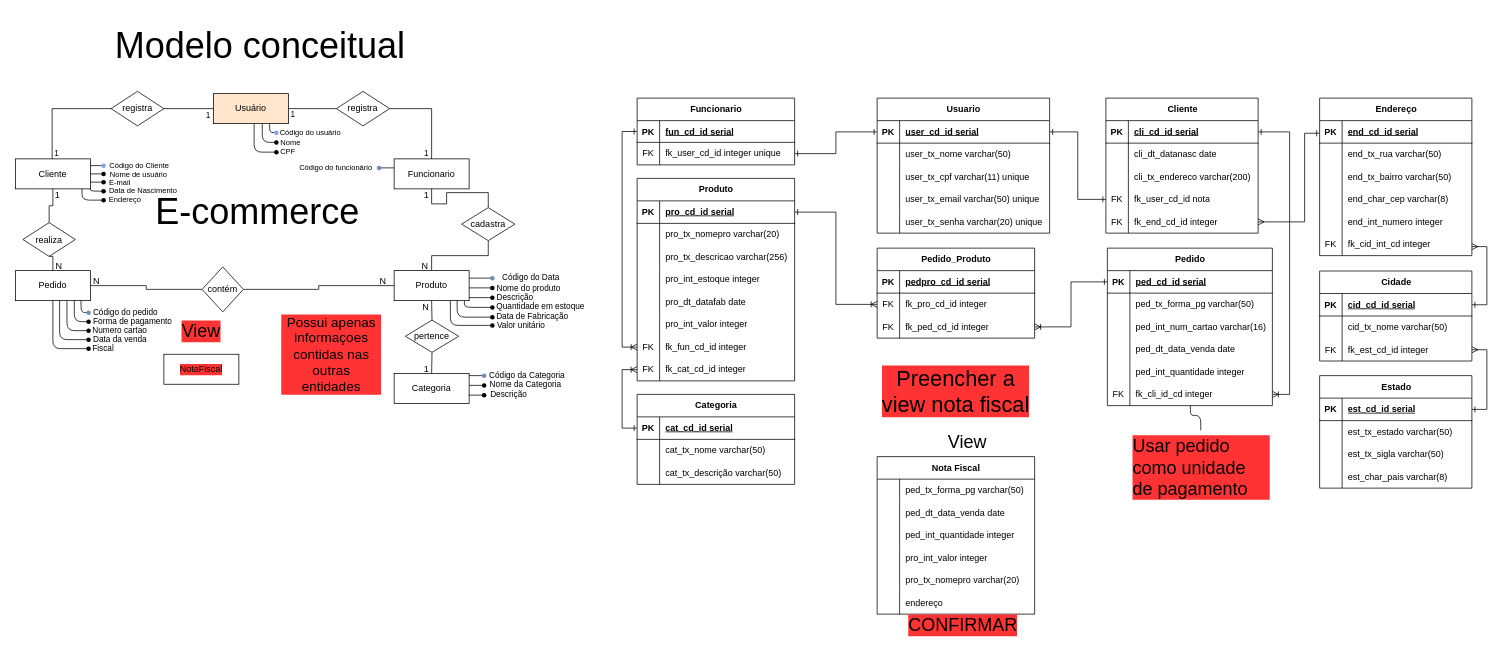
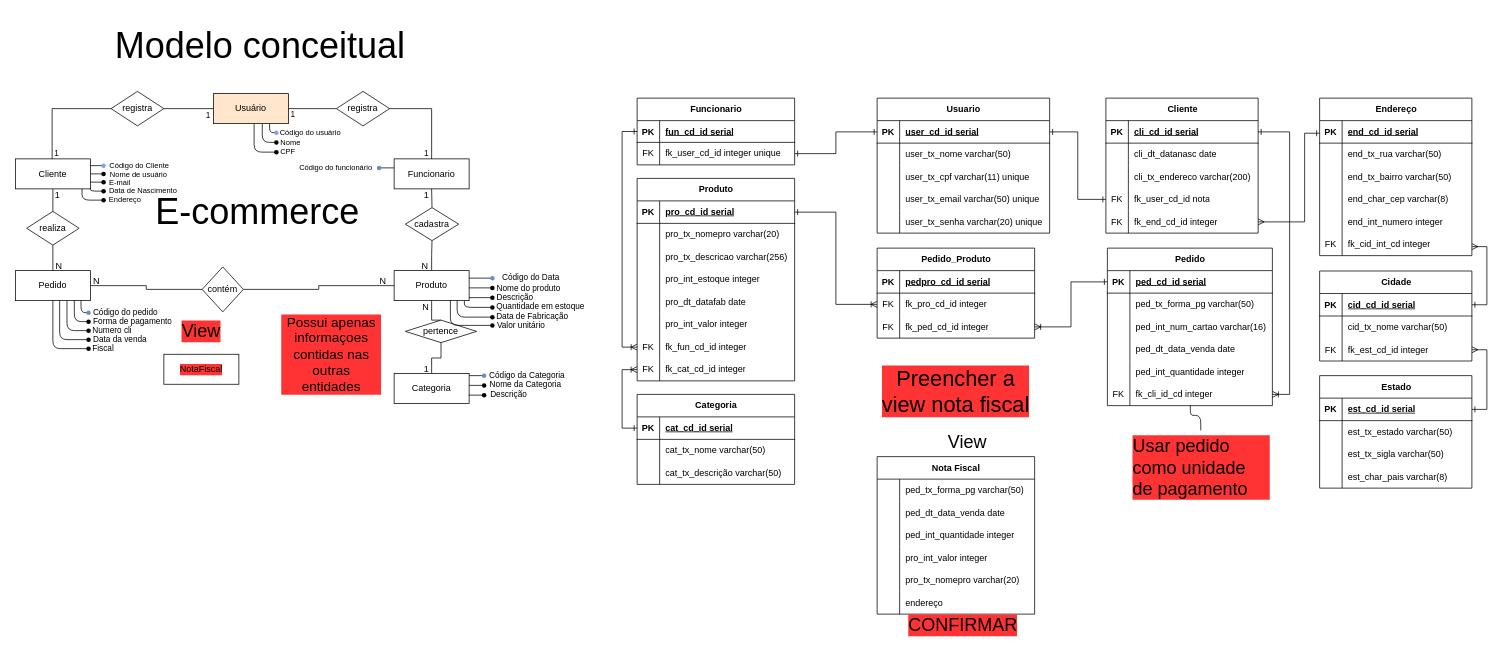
- <mxCell id="18" value="cadastra" style="shape=rhombus;perimeter=rhombusPerimeter;whiteSpace=wrap;html=1;align=center;" parent="1" vertex="1"><mxGeometry x="615" y="276" width="71" height="44" as="geometry" /></mxCell>
+ <mxCell id="18" value="cadastra" style="shape=rhombus;perimeter=rhombusPerimeter;whiteSpace=wrap;html=1;align=center;" parent="1" vertex="1"><mxGeometry x="540" y="276" width="71" height="44" as="geometry" /></mxCell>
- <mxCell id="14" value="realiza" style="shape=rhombus;perimeter=rhombusPerimeter;whiteSpace=wrap;html=1;align=center;" parent="1" vertex="1"><mxGeometry x="30" y="296" width="70" height="45" as="geometry" /></mxCell>
+ <mxCell id="14" value="realiza" style="shape=rhombus;perimeter=rhombusPerimeter;whiteSpace=wrap;html=1;align=center;" parent="1" vertex="1"><mxGeometry x="35" y="281" width="70" height="45" as="geometry" /></mxCell>
- <mxCell id="273" value="Numero cartao" style="shape=partialRectangle;connectable=0;fillColor=none;top=0;left=0;bottom=0;right=0;align=left;spacingLeft=6;overflow=hidden;whiteSpace=wrap;html=1;fontSize=11;" parent="1" vertex="1"><mxGeometry x="115.18" y="430" width="84.41" height="20" as="geometry"><mxRectangle width="190" height="30" as="alternateBounds" /></mxGeometry></mxCell>
+ <mxCell id="273" value="Numero cli" style="shape=partialRectangle;connectable=0;fillColor=none;top=0;left=0;bottom=0;right=0;align=left;spacingLeft=6;overflow=hidden;whiteSpace=wrap;html=1;fontSize=11;" parent="1" vertex="1"><mxGeometry x="115.18" y="430" width="84.41" height="20" as="geometry"><mxRectangle width="190" height="30" as="alternateBounds" /></mxGeometry></mxCell>
- <mxCell id="20" value="pertence" style="shape=rhombus;perimeter=rhombusPerimeter;whiteSpace=wrap;html=1;align=center;" parent="1" vertex="1"><mxGeometry x="540" y="426" width="71" height="43" as="geometry" /></mxCell>
+ <mxCell id="20" value="pertence" style="shape=rhombus;perimeter=rhombusPerimeter;whiteSpace=wrap;html=1;align=center;" parent="1" vertex="1"><mxGeometry x="540" y="426" width="95" height="30" as="geometry" /></mxCell>
